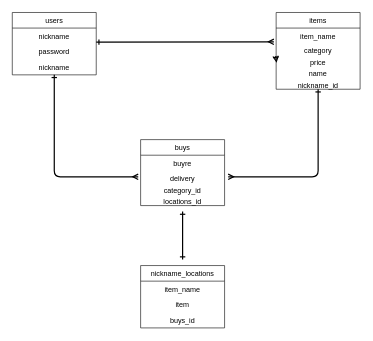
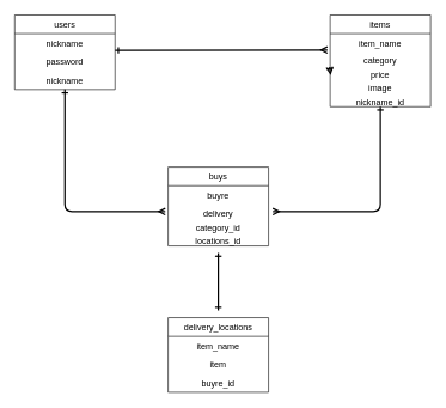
- <mxCell id="13" value="name" style="text;strokeColor=none;fillColor=none;align=center;verticalAlign=top;spacingLeft=4;spacingRight=4;overflow=hidden;rotatable=0;points=[[0,0.5],[1,0.5]];portConstraint=eastwest;" vertex="1" parent="9"><mxGeometry y="88" width="140" height="20" as="geometry" /></mxCell>
+ <mxCell id="13" value="image" style="text;strokeColor=none;fillColor=none;align=center;verticalAlign=top;spacingLeft=4;spacingRight=4;overflow=hidden;rotatable=0;points=[[0,0.5],[1,0.5]];portConstraint=eastwest;" vertex="1" parent="9"><mxGeometry y="88" width="140" height="20" as="geometry" /></mxCell>
- <mxCell id="22" value="nickname_locations" style="swimlane;fontStyle=0;childLayout=stackLayout;horizontal=1;startSize=26;fillColor=none;horizontalStack=0;resizeParent=1;resizeParentMax=0;resizeLast=0;collapsible=1;marginBottom=0;" vertex="1" parent="1"><mxGeometry x="234" y="442" width="140" height="104" as="geometry"><mxRectangle x="130" y="178" width="60" height="26" as="alternateBounds" /></mxGeometry></mxCell>
+ <mxCell id="22" value="delivery_locations" style="swimlane;fontStyle=0;childLayout=stackLayout;horizontal=1;startSize=26;fillColor=none;horizontalStack=0;resizeParent=1;resizeParentMax=0;resizeLast=0;collapsible=1;marginBottom=0;" vertex="1" parent="1"><mxGeometry x="234" y="442" width="140" height="104" as="geometry"><mxRectangle x="130" y="178" width="60" height="26" as="alternateBounds" /></mxGeometry></mxCell>
- <mxCell id="25" value="buys_id" style="text;strokeColor=none;fillColor=none;align=center;verticalAlign=top;spacingLeft=4;spacingRight=4;overflow=hidden;rotatable=0;points=[[0,0.5],[1,0.5]];portConstraint=eastwest;" vertex="1" parent="22"><mxGeometry y="78" width="140" height="26" as="geometry" /></mxCell>
+ <mxCell id="25" value="buyre_id" style="text;strokeColor=none;fillColor=none;align=center;verticalAlign=top;spacingLeft=4;spacingRight=4;overflow=hidden;rotatable=0;points=[[0,0.5],[1,0.5]];portConstraint=eastwest;" vertex="1" parent="22"><mxGeometry y="78" width="140" height="26" as="geometry" /></mxCell>
